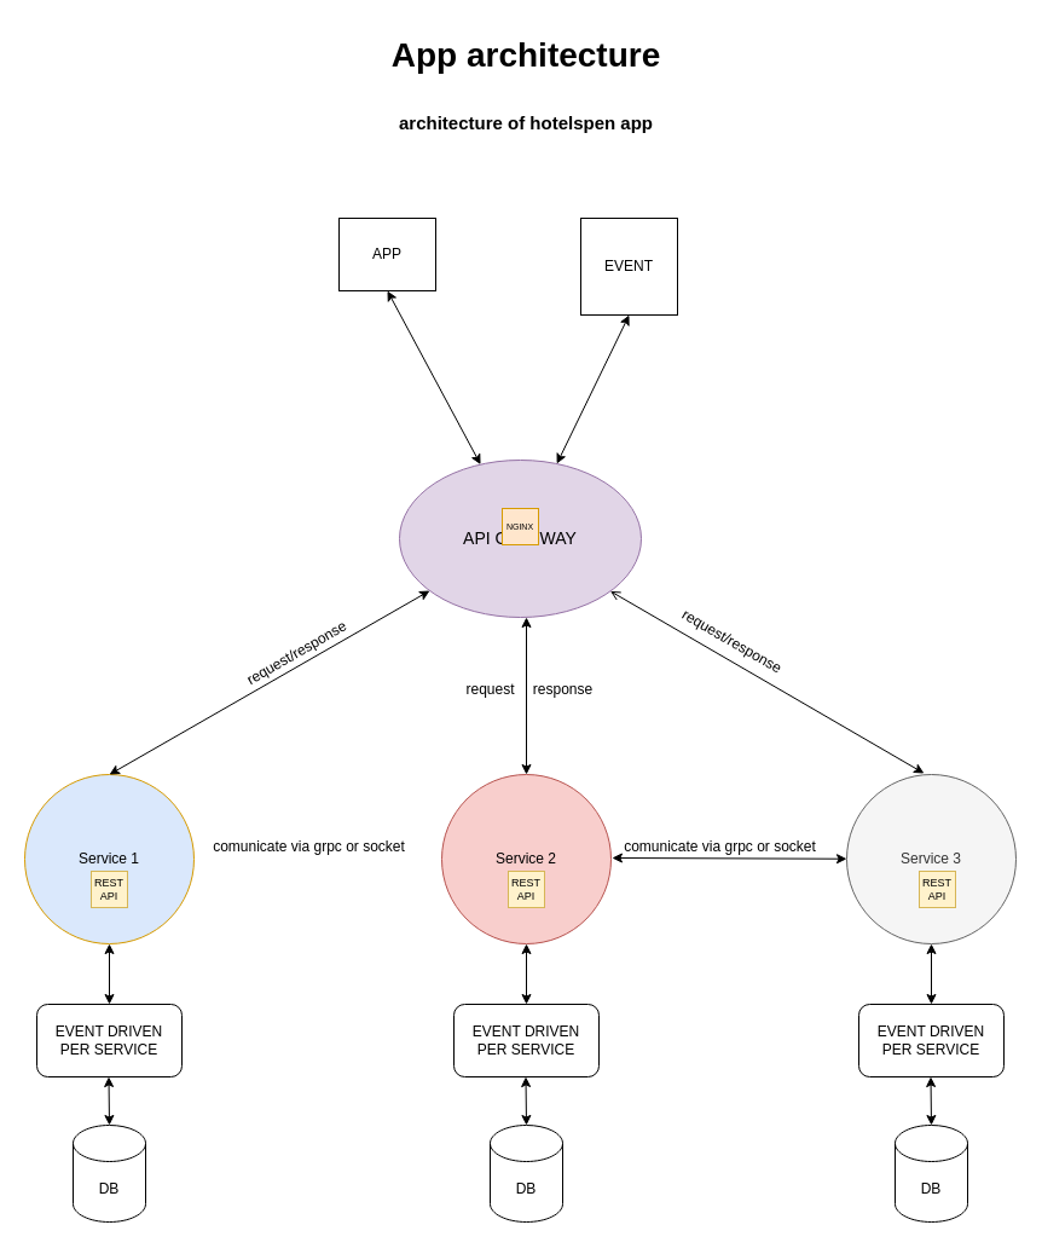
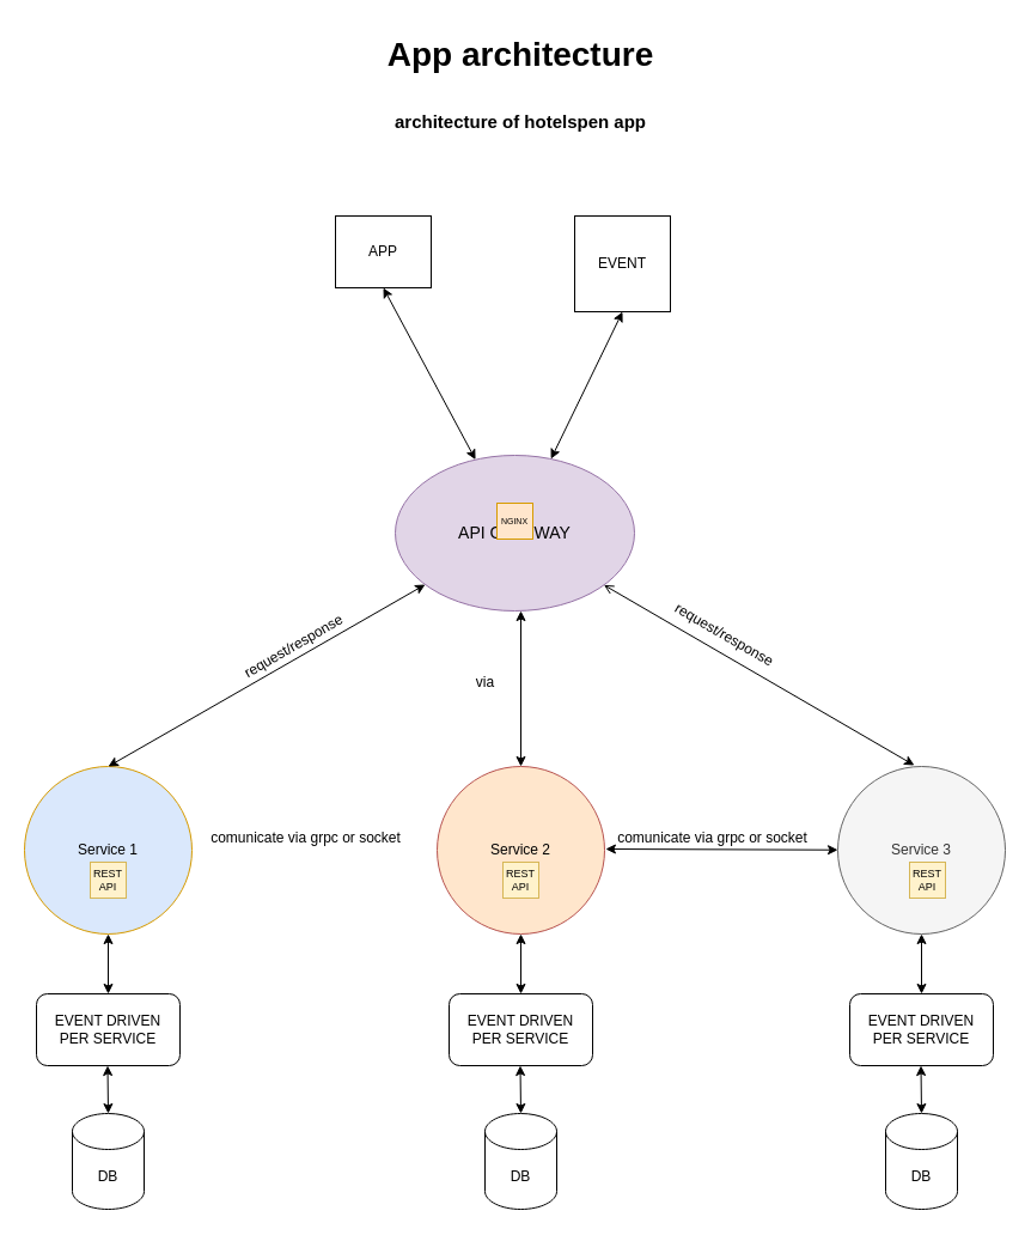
- <mxCell id="30" value="request" style="text;html=1;align=center;verticalAlign=middle;resizable=0;points=[];autosize=1;strokeColor=none;fillColor=none;" vertex="1" parent="1"><mxGeometry x="375" y="560" width="60" height="20" as="geometry" /></mxCell>
+ <mxCell id="30" value="via" style="text;html=1;align=center;verticalAlign=middle;resizable=0;points=[];autosize=1;strokeColor=none;fillColor=none;" vertex="1" parent="1"><mxGeometry x="375" y="560" width="60" height="20" as="geometry" /></mxCell>
- <mxCell id="31" value="response" style="text;html=1;align=center;verticalAlign=middle;resizable=0;points=[];autosize=1;strokeColor=none;fillColor=none;" vertex="1" parent="1"><mxGeometry x="435" y="560" width="60" height="20" as="geometry" /></mxCell>
- <mxCell id="3" value="&lt;span&gt;Service 2&lt;/span&gt;" style="ellipse;whiteSpace=wrap;html=1;aspect=fixed;fillColor=#f8cecc;strokeColor=#b85450;" vertex="1" parent="1"><mxGeometry x="365" y="640" width="140" height="140" as="geometry" /></mxCell>
+ <mxCell id="3" value="&lt;span&gt;Service 2&lt;/span&gt;" style="ellipse;whiteSpace=wrap;html=1;aspect=fixed;fillColor=#ffe6cc;strokeColor=#b85450;" vertex="1" parent="1"><mxGeometry x="365" y="640" width="140" height="140" as="geometry" /></mxCell>
